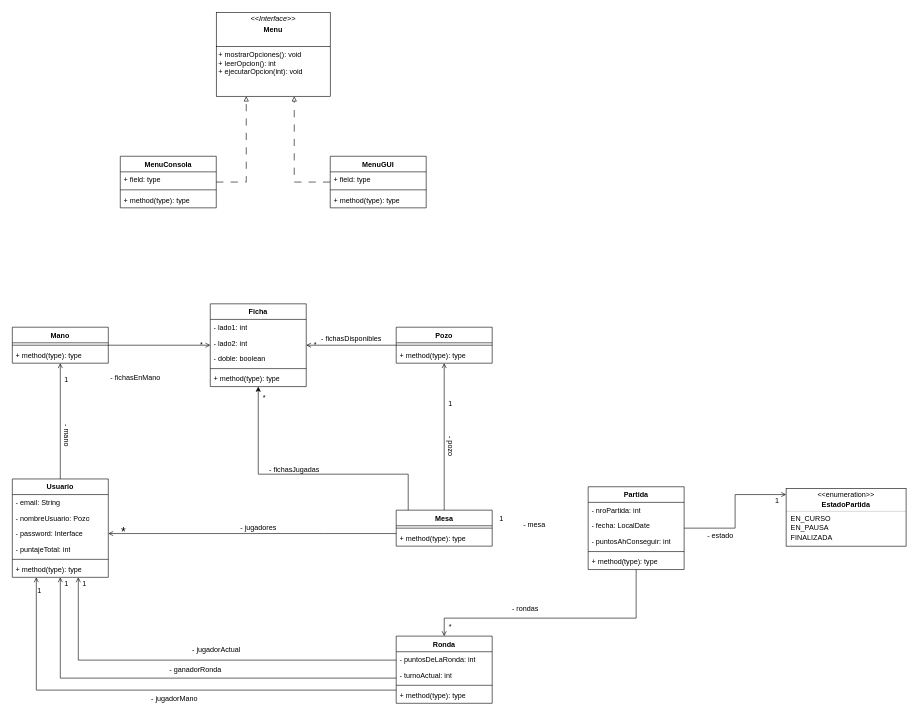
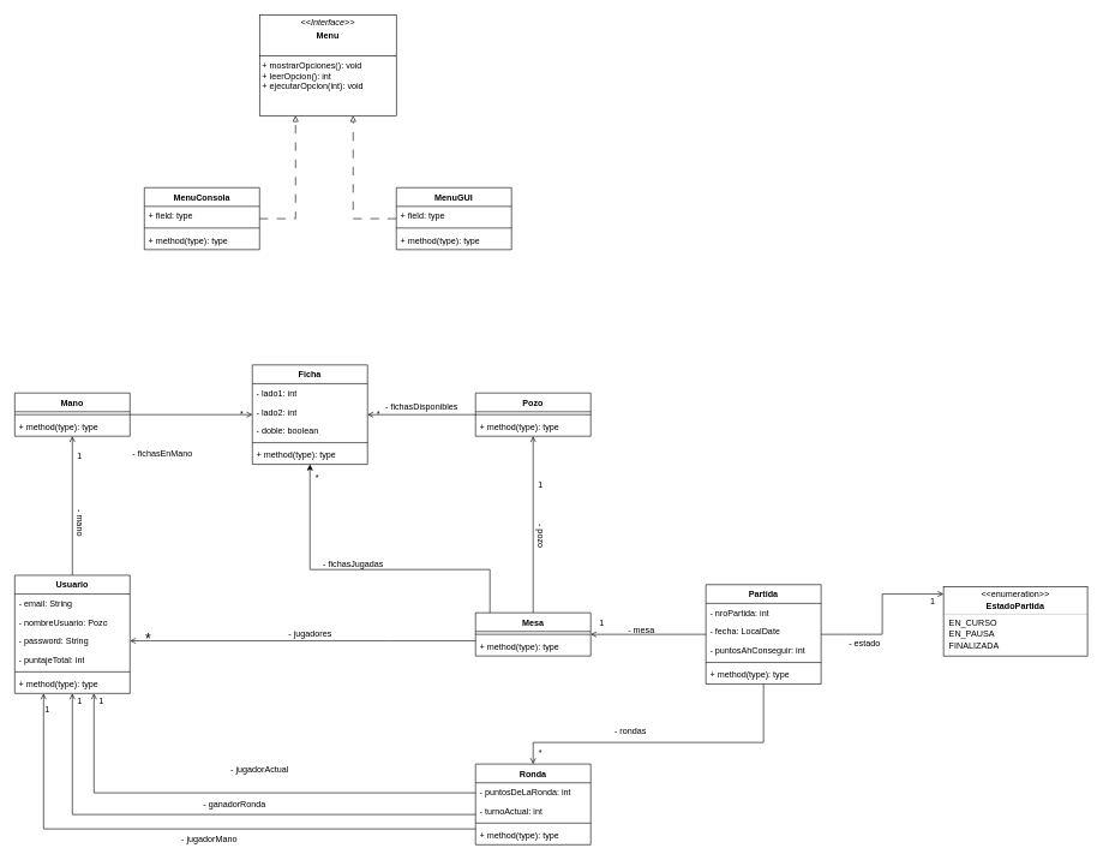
+ <mxCell id="51" style="edgeStyle=orthogonalEdgeStyle;rounded=0;orthogonalLoop=1;jettySize=auto;html=1;endArrow=open;endFill=0;" parent="1" source="53" target="60" edge="1"><mxGeometry relative="1" as="geometry" /></mxCell>
- <mxCell id="5" value="- password: Interface" style="text;strokeColor=none;fillColor=none;align=left;verticalAlign=top;spacingLeft=4;spacingRight=4;overflow=hidden;rotatable=0;points=[[0,0.5],[1,0.5]];portConstraint=eastwest;whiteSpace=wrap;html=1;" parent="2" vertex="1"><mxGeometry y="78" width="160" height="26" as="geometry" /></mxCell>
+ <mxCell id="5" value="- password: String" style="text;strokeColor=none;fillColor=none;align=left;verticalAlign=top;spacingLeft=4;spacingRight=4;overflow=hidden;rotatable=0;points=[[0,0.5],[1,0.5]];portConstraint=eastwest;whiteSpace=wrap;html=1;" parent="2" vertex="1"><mxGeometry y="78" width="160" height="26" as="geometry" /></mxCell>
- <mxCell id="68" value="- jugadorActual" style="text;html=1;align=center;verticalAlign=middle;resizable=0;points=[];autosize=1;strokeColor=none;fillColor=none;" parent="1" vertex="1"><mxGeometry x="310" y="1068" width="100" height="30" as="geometry" /></mxCell>
+ <mxCell id="68" value="- jugadorActual" style="text;html=1;align=center;verticalAlign=middle;resizable=0;points=[];autosize=1;strokeColor=none;fillColor=none;" parent="1" vertex="1"><mxGeometry x="310" y="1053" width="100" height="30" as="geometry" /></mxCell>
